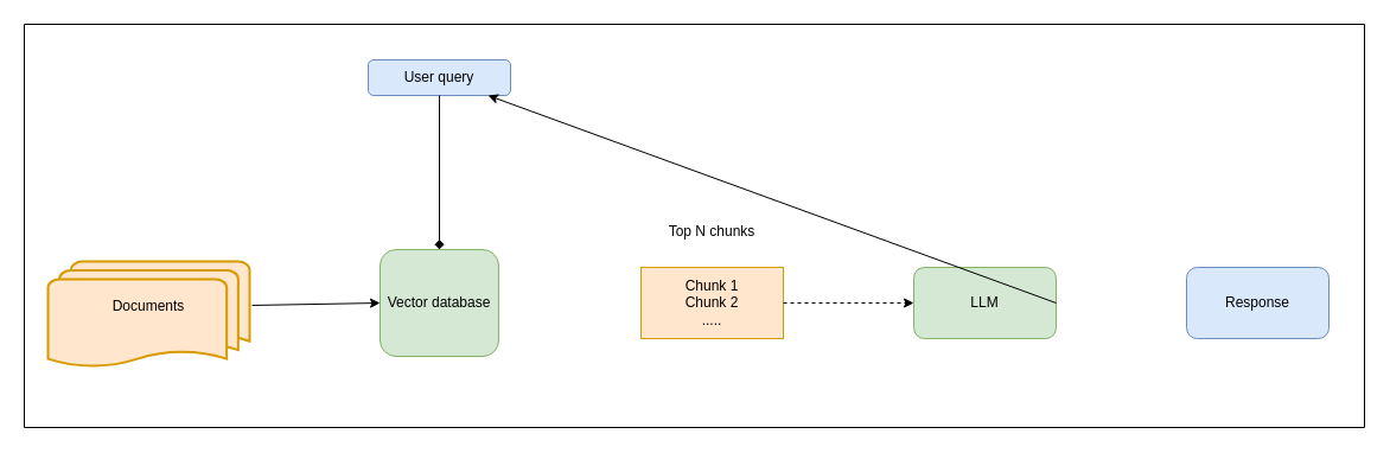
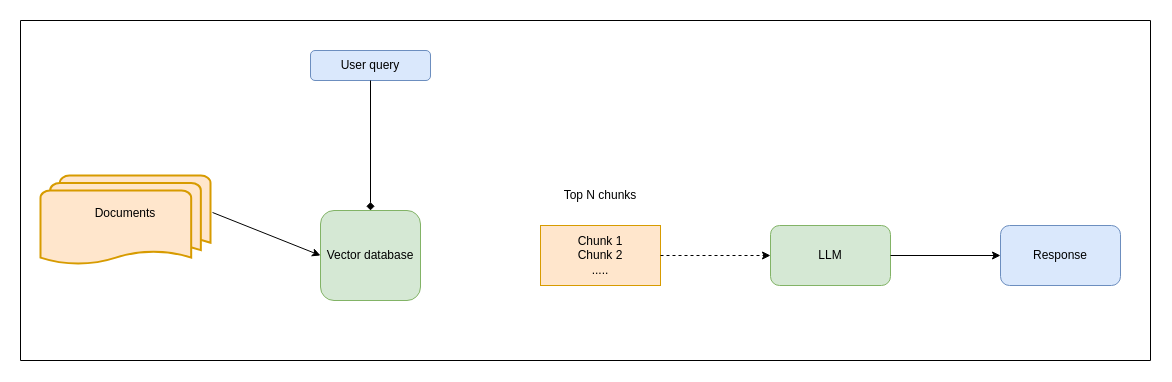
- <mxCell id="12" value="" style="endArrow=classic;html=1;rounded=0;exitX=1;exitY=0.5;exitDx=0;exitDy=0;" parent="1" source="9" target="2" edge="1"><mxGeometry width="50" height="50" relative="1" as="geometry"><mxPoint x="930" y="250" as="sourcePoint" /><mxPoint x="1040" y="250" as="targetPoint" /></mxGeometry></mxCell>
+ <mxCell id="12" value="" style="endArrow=classic;html=1;rounded=0;entryX=0;entryY=0.5;entryDx=0;entryDy=0;exitX=1;exitY=0.5;exitDx=0;exitDy=0;" parent="1" source="9" target="10" edge="1"><mxGeometry width="50" height="50" relative="1" as="geometry"><mxPoint x="930" y="250" as="sourcePoint" /><mxPoint x="1040" y="250" as="targetPoint" /></mxGeometry></mxCell>
- <mxCell id="4" value="Documents&lt;div&gt;&lt;br&gt;&lt;/div&gt;" style="strokeWidth=2;html=1;shape=mxgraph.flowchart.multi-document;whiteSpace=wrap;fillColor=#ffe6cc;strokeColor=#d79b00;" parent="1" vertex="1"><mxGeometry x="40" y="220" width="170" height="90" as="geometry" /></mxCell>
+ <mxCell id="4" value="Documents&lt;div&gt;&lt;br&gt;&lt;/div&gt;" style="strokeWidth=2;html=1;shape=mxgraph.flowchart.multi-document;whiteSpace=wrap;fillColor=#ffe6cc;strokeColor=#d79b00;" parent="1" vertex="1"><mxGeometry x="40" y="175" width="170" height="90" as="geometry" /></mxCell>
